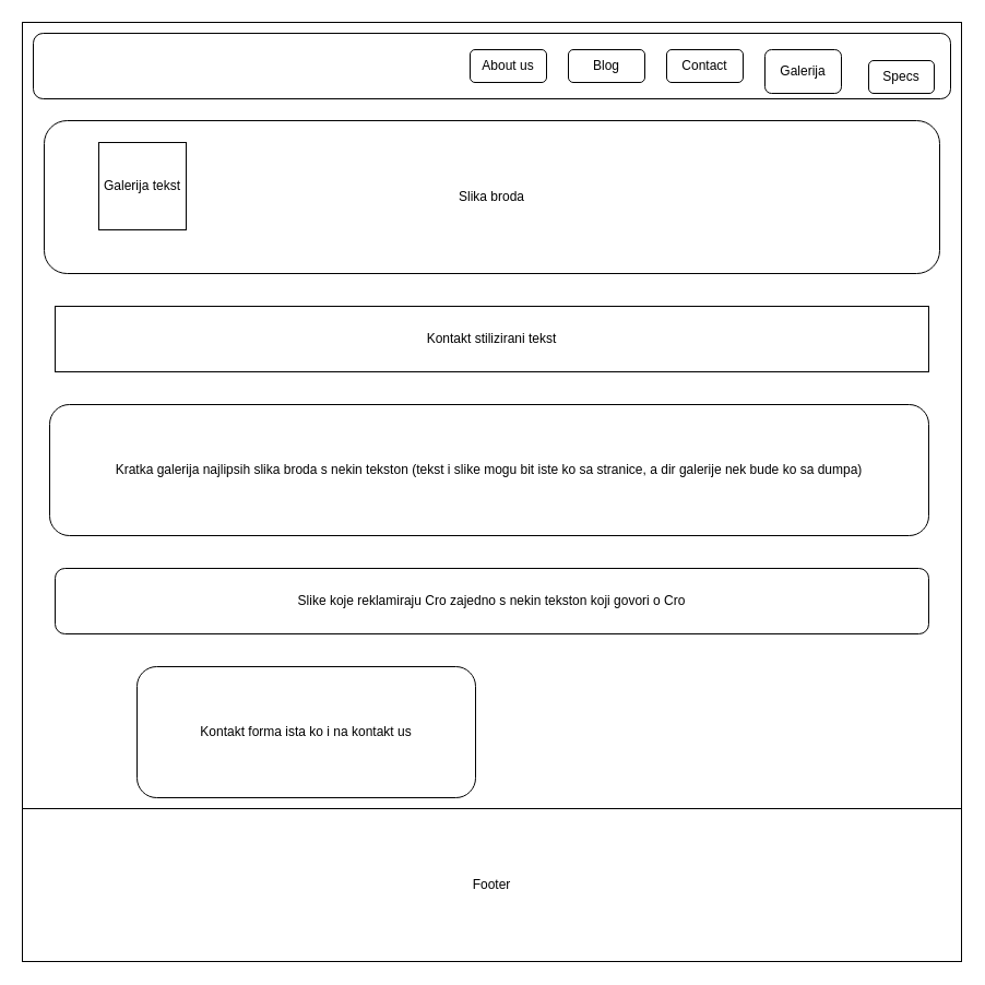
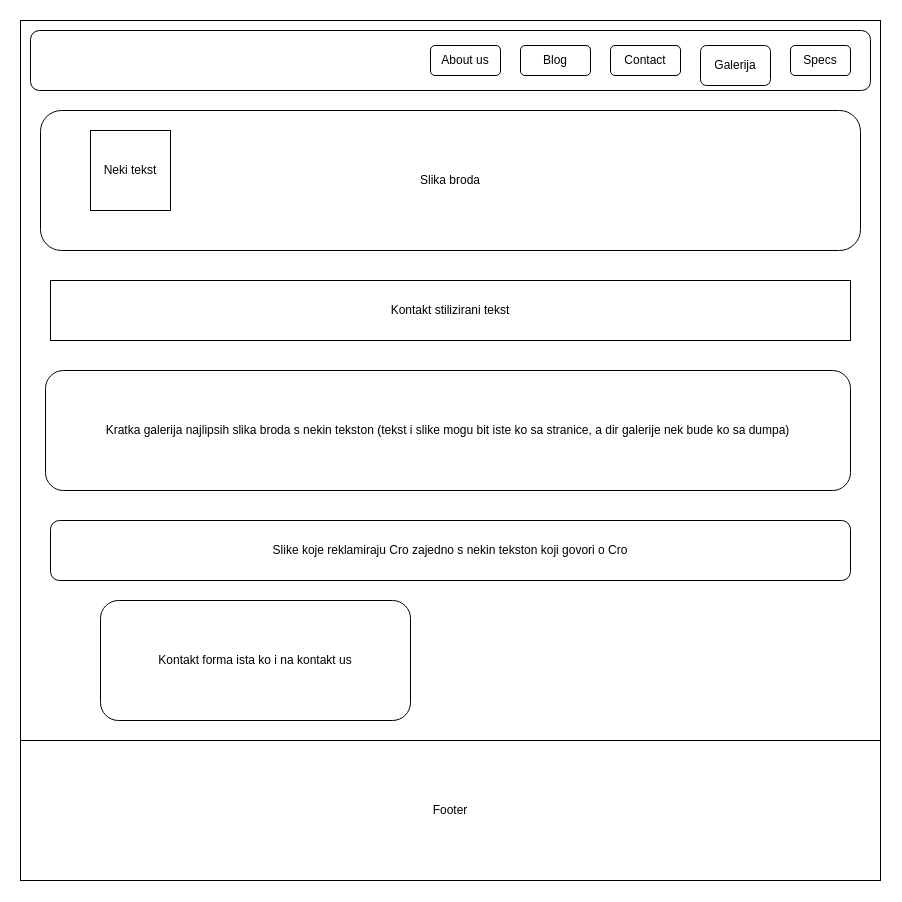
- <mxCell id="7" value="Specs" style="rounded=1;whiteSpace=wrap;html=1;" vertex="1" parent="1"><mxGeometry x="795" y="55" width="60" height="30" as="geometry" /></mxCell>
+ <mxCell id="7" value="Specs" style="rounded=1;whiteSpace=wrap;html=1;" vertex="1" parent="1"><mxGeometry x="790" y="45" width="60" height="30" as="geometry" /></mxCell>
- <mxCell id="9" value="Galerija tekst" style="whiteSpace=wrap;html=1;aspect=fixed;" vertex="1" parent="1"><mxGeometry x="90" y="130" width="80" height="80" as="geometry" /></mxCell>
+ <mxCell id="9" value="Neki tekst" style="whiteSpace=wrap;html=1;aspect=fixed;" vertex="1" parent="1"><mxGeometry x="90" y="130" width="80" height="80" as="geometry" /></mxCell>
- <mxCell id="14" value="Kontakt forma ista ko i na kontakt us" style="rounded=1;whiteSpace=wrap;html=1;" vertex="1" parent="1"><mxGeometry x="125" y="610" width="310" height="120" as="geometry" /></mxCell>
+ <mxCell id="14" value="Kontakt forma ista ko i na kontakt us" style="rounded=1;whiteSpace=wrap;html=1;" vertex="1" parent="1"><mxGeometry x="100" y="600" width="310" height="120" as="geometry" /></mxCell>
